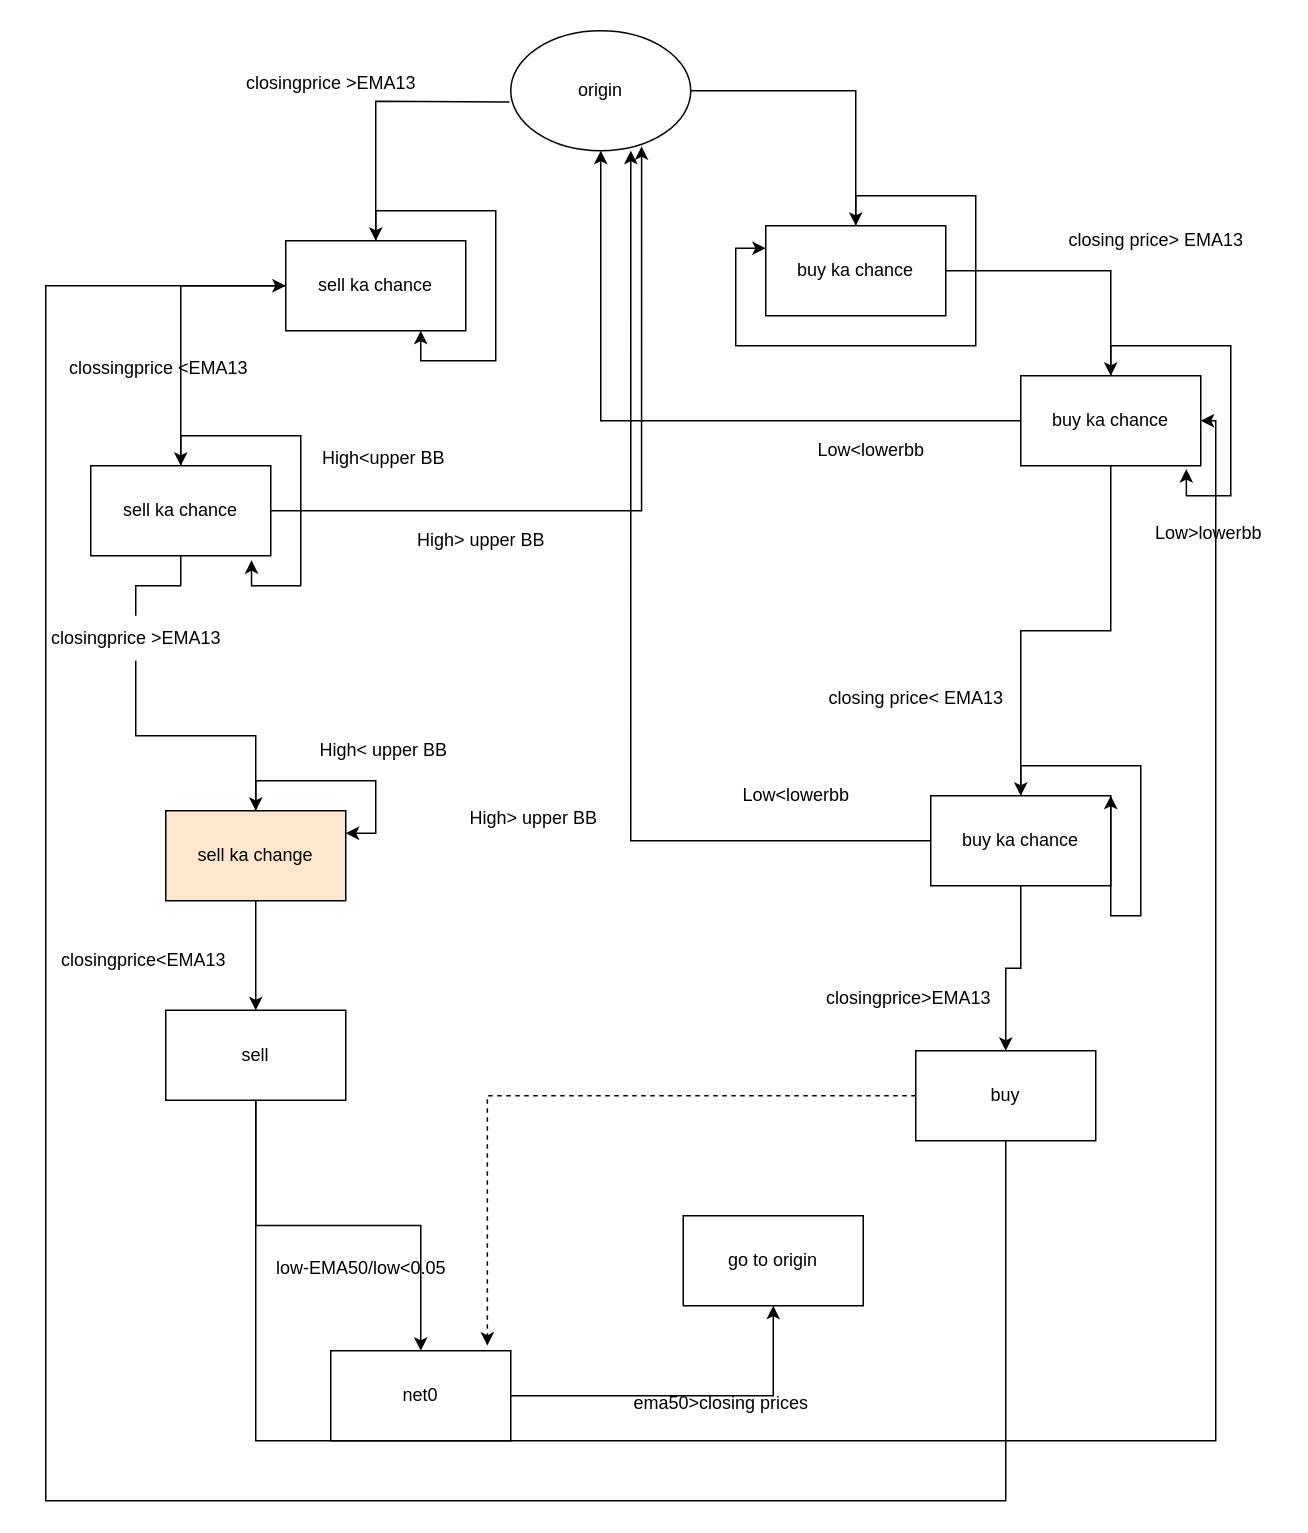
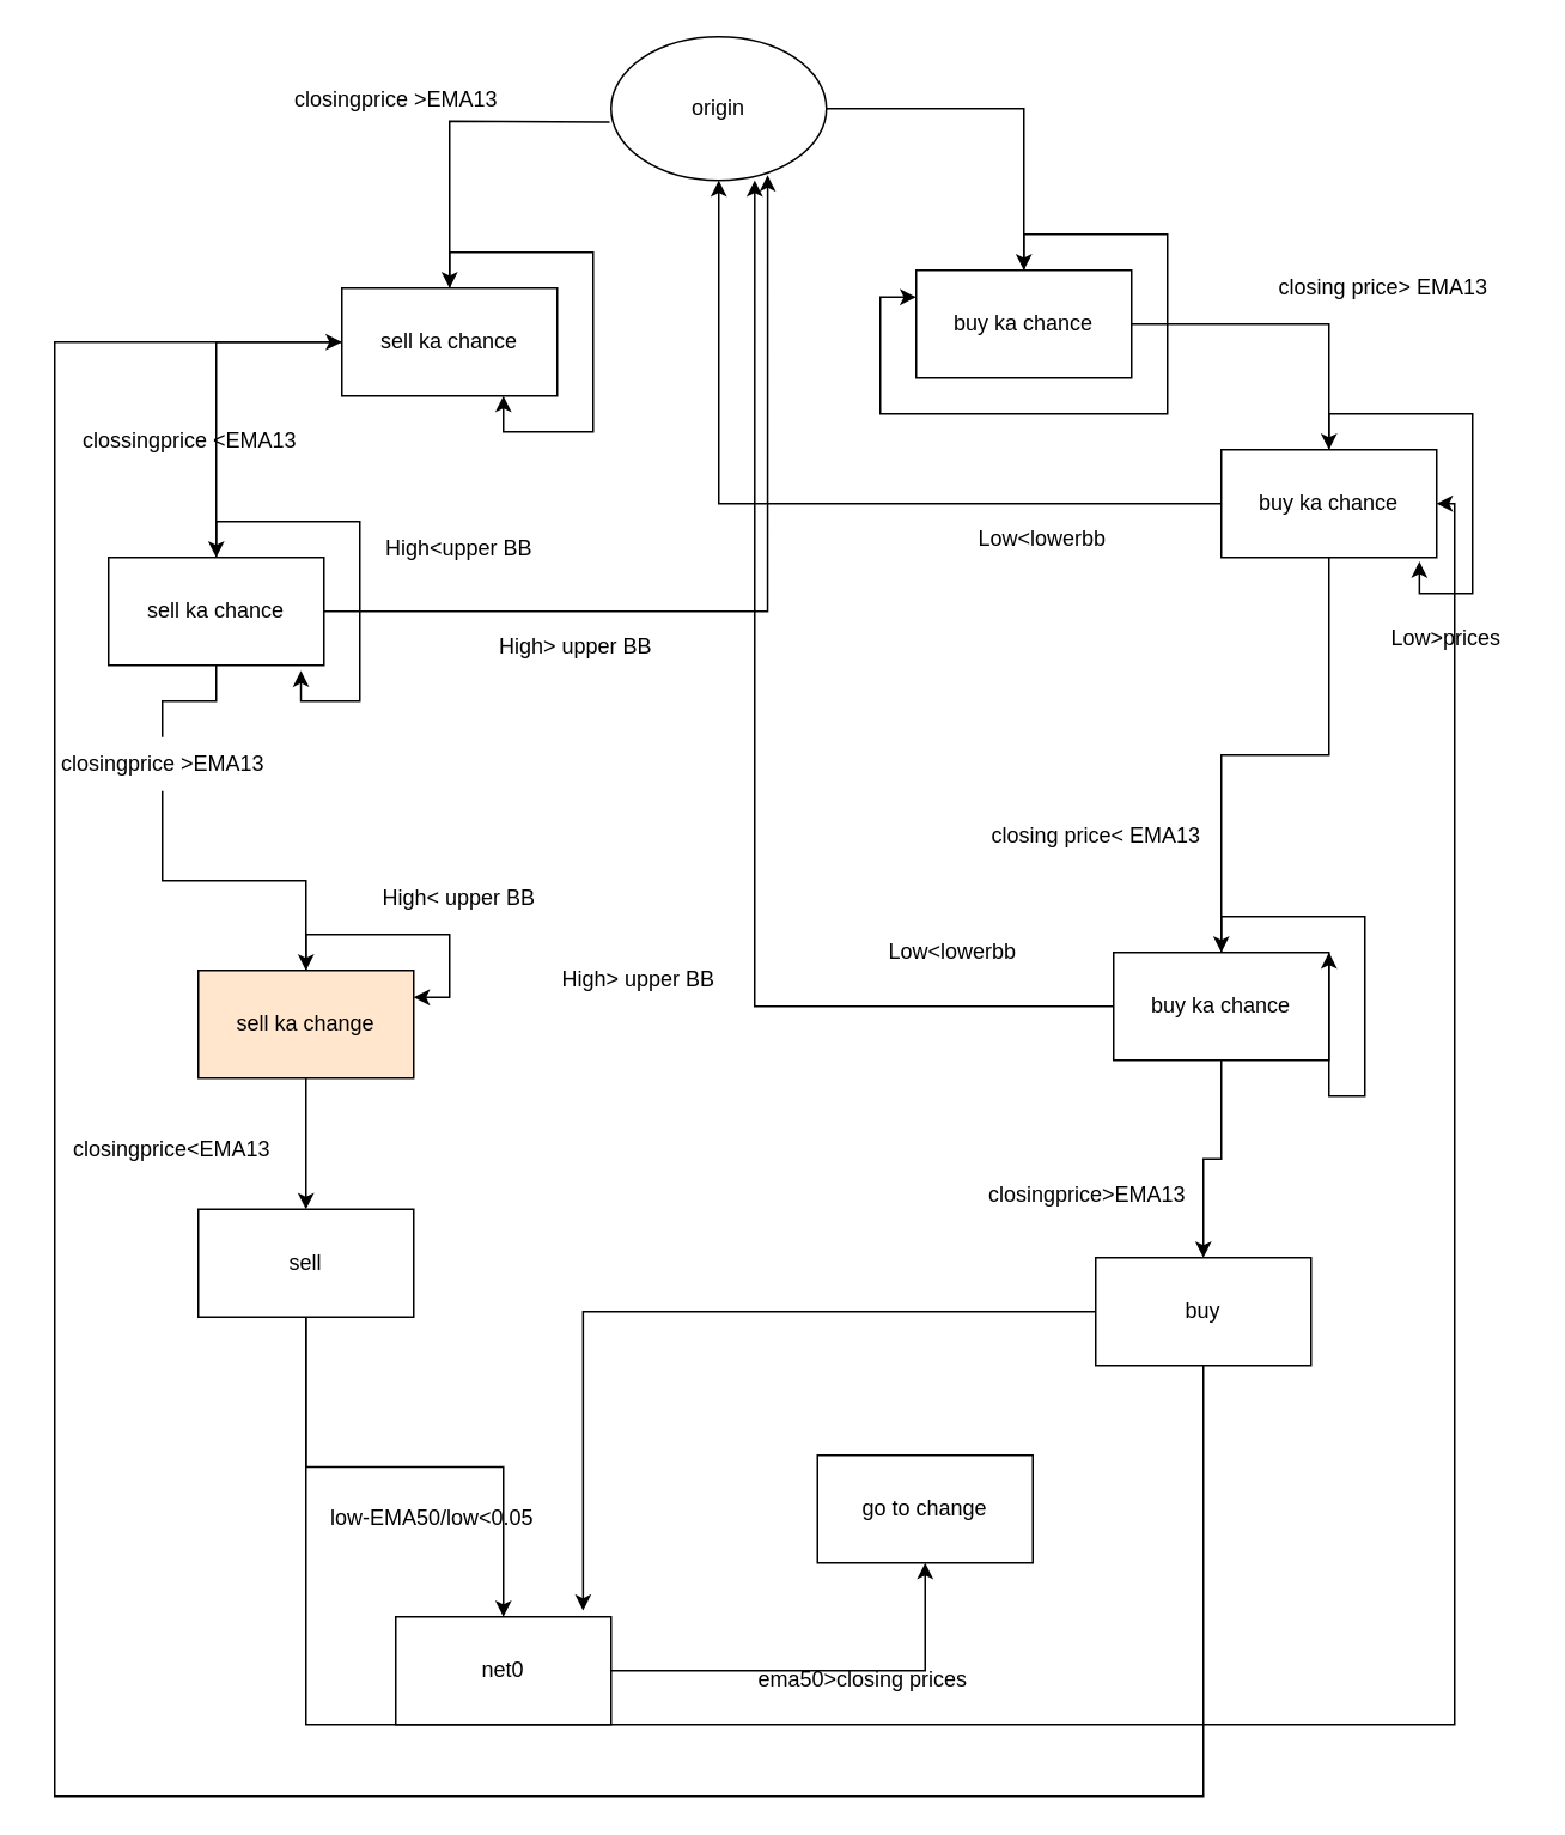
- <mxCell id="33" value="Low&amp;gt;lowerbb" style="text;html=1;align=center;verticalAlign=middle;resizable=0;points=[];autosize=1;strokeColor=none;fillColor=none;" vertex="1" parent="1"><mxGeometry x="760" y="340" width="90" height="30" as="geometry" /></mxCell>
+ <mxCell id="33" value="Low&amp;gt;prices" style="text;html=1;align=center;verticalAlign=middle;resizable=0;points=[];autosize=1;strokeColor=none;fillColor=none;" vertex="1" parent="1"><mxGeometry x="760" y="340" width="90" height="30" as="geometry" /></mxCell>
- <mxCell id="43" style="edgeStyle=orthogonalEdgeStyle;rounded=0;orthogonalLoop=1;jettySize=auto;html=1;entryX=0.87;entryY=-0.057;entryDx=0;entryDy=0;entryPerimeter=0;dashed=1;" edge="1" parent="1" source="45" target="48"><mxGeometry relative="1" as="geometry" /></mxCell>
+ <mxCell id="43" style="edgeStyle=orthogonalEdgeStyle;rounded=0;orthogonalLoop=1;jettySize=auto;html=1;entryX=0.87;entryY=-0.057;entryDx=0;entryDy=0;entryPerimeter=0;" edge="1" parent="1" source="45" target="48"><mxGeometry relative="1" as="geometry" /></mxCell>
- <mxCell id="52" value="go to origin" style="rounded=0;whiteSpace=wrap;html=1;" vertex="1" parent="1"><mxGeometry x="455" y="810" width="120" height="60" as="geometry" /></mxCell>
+ <mxCell id="52" value="go to change" style="rounded=0;whiteSpace=wrap;html=1;" vertex="1" parent="1"><mxGeometry x="455" y="810" width="120" height="60" as="geometry" /></mxCell>
